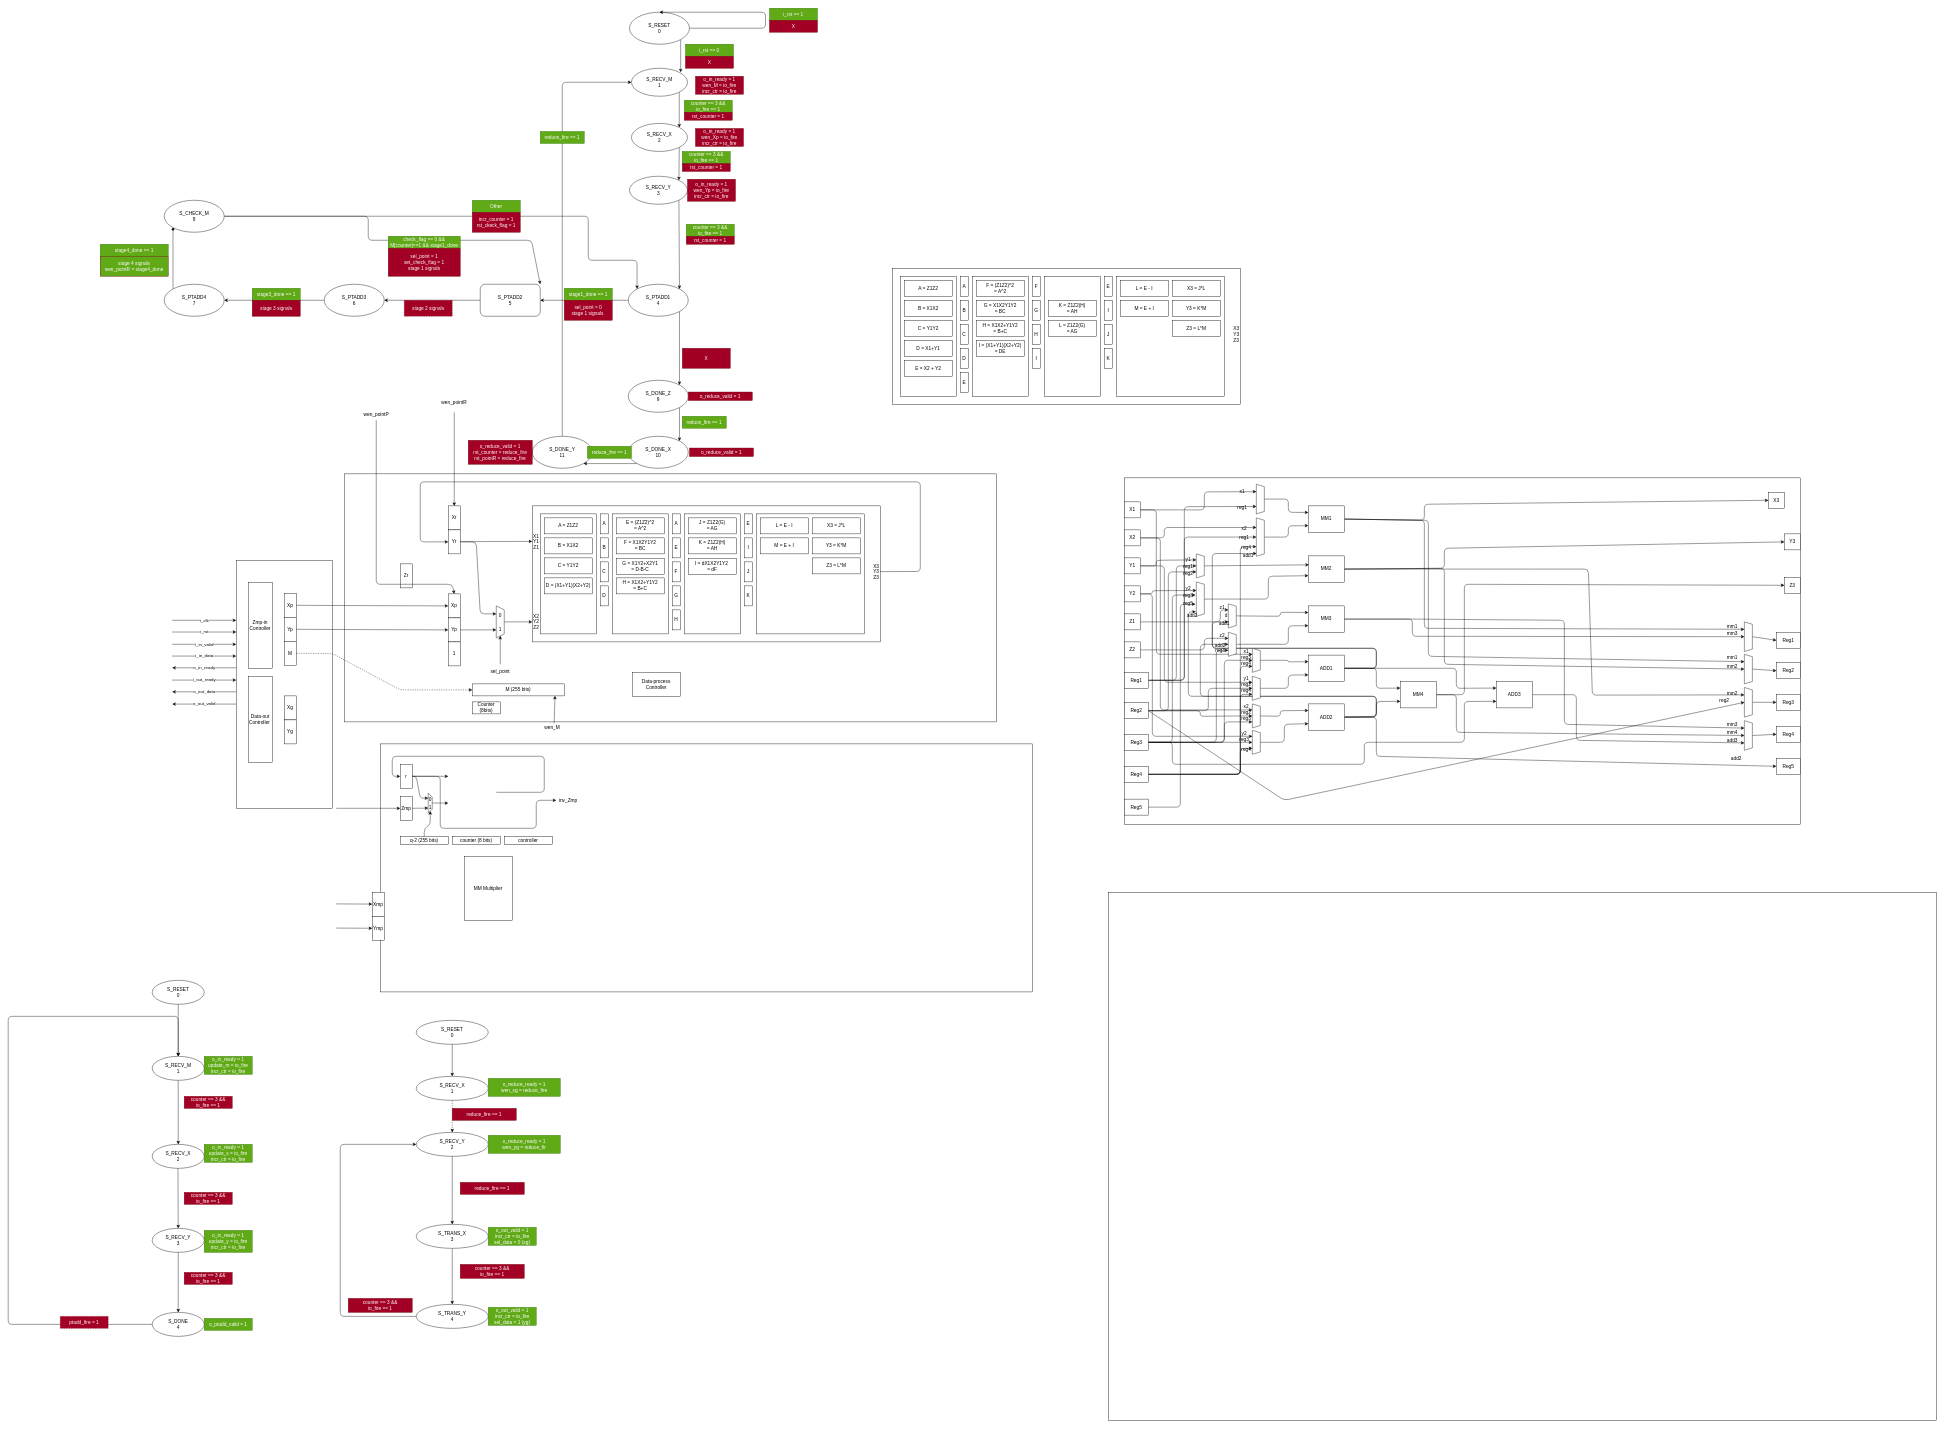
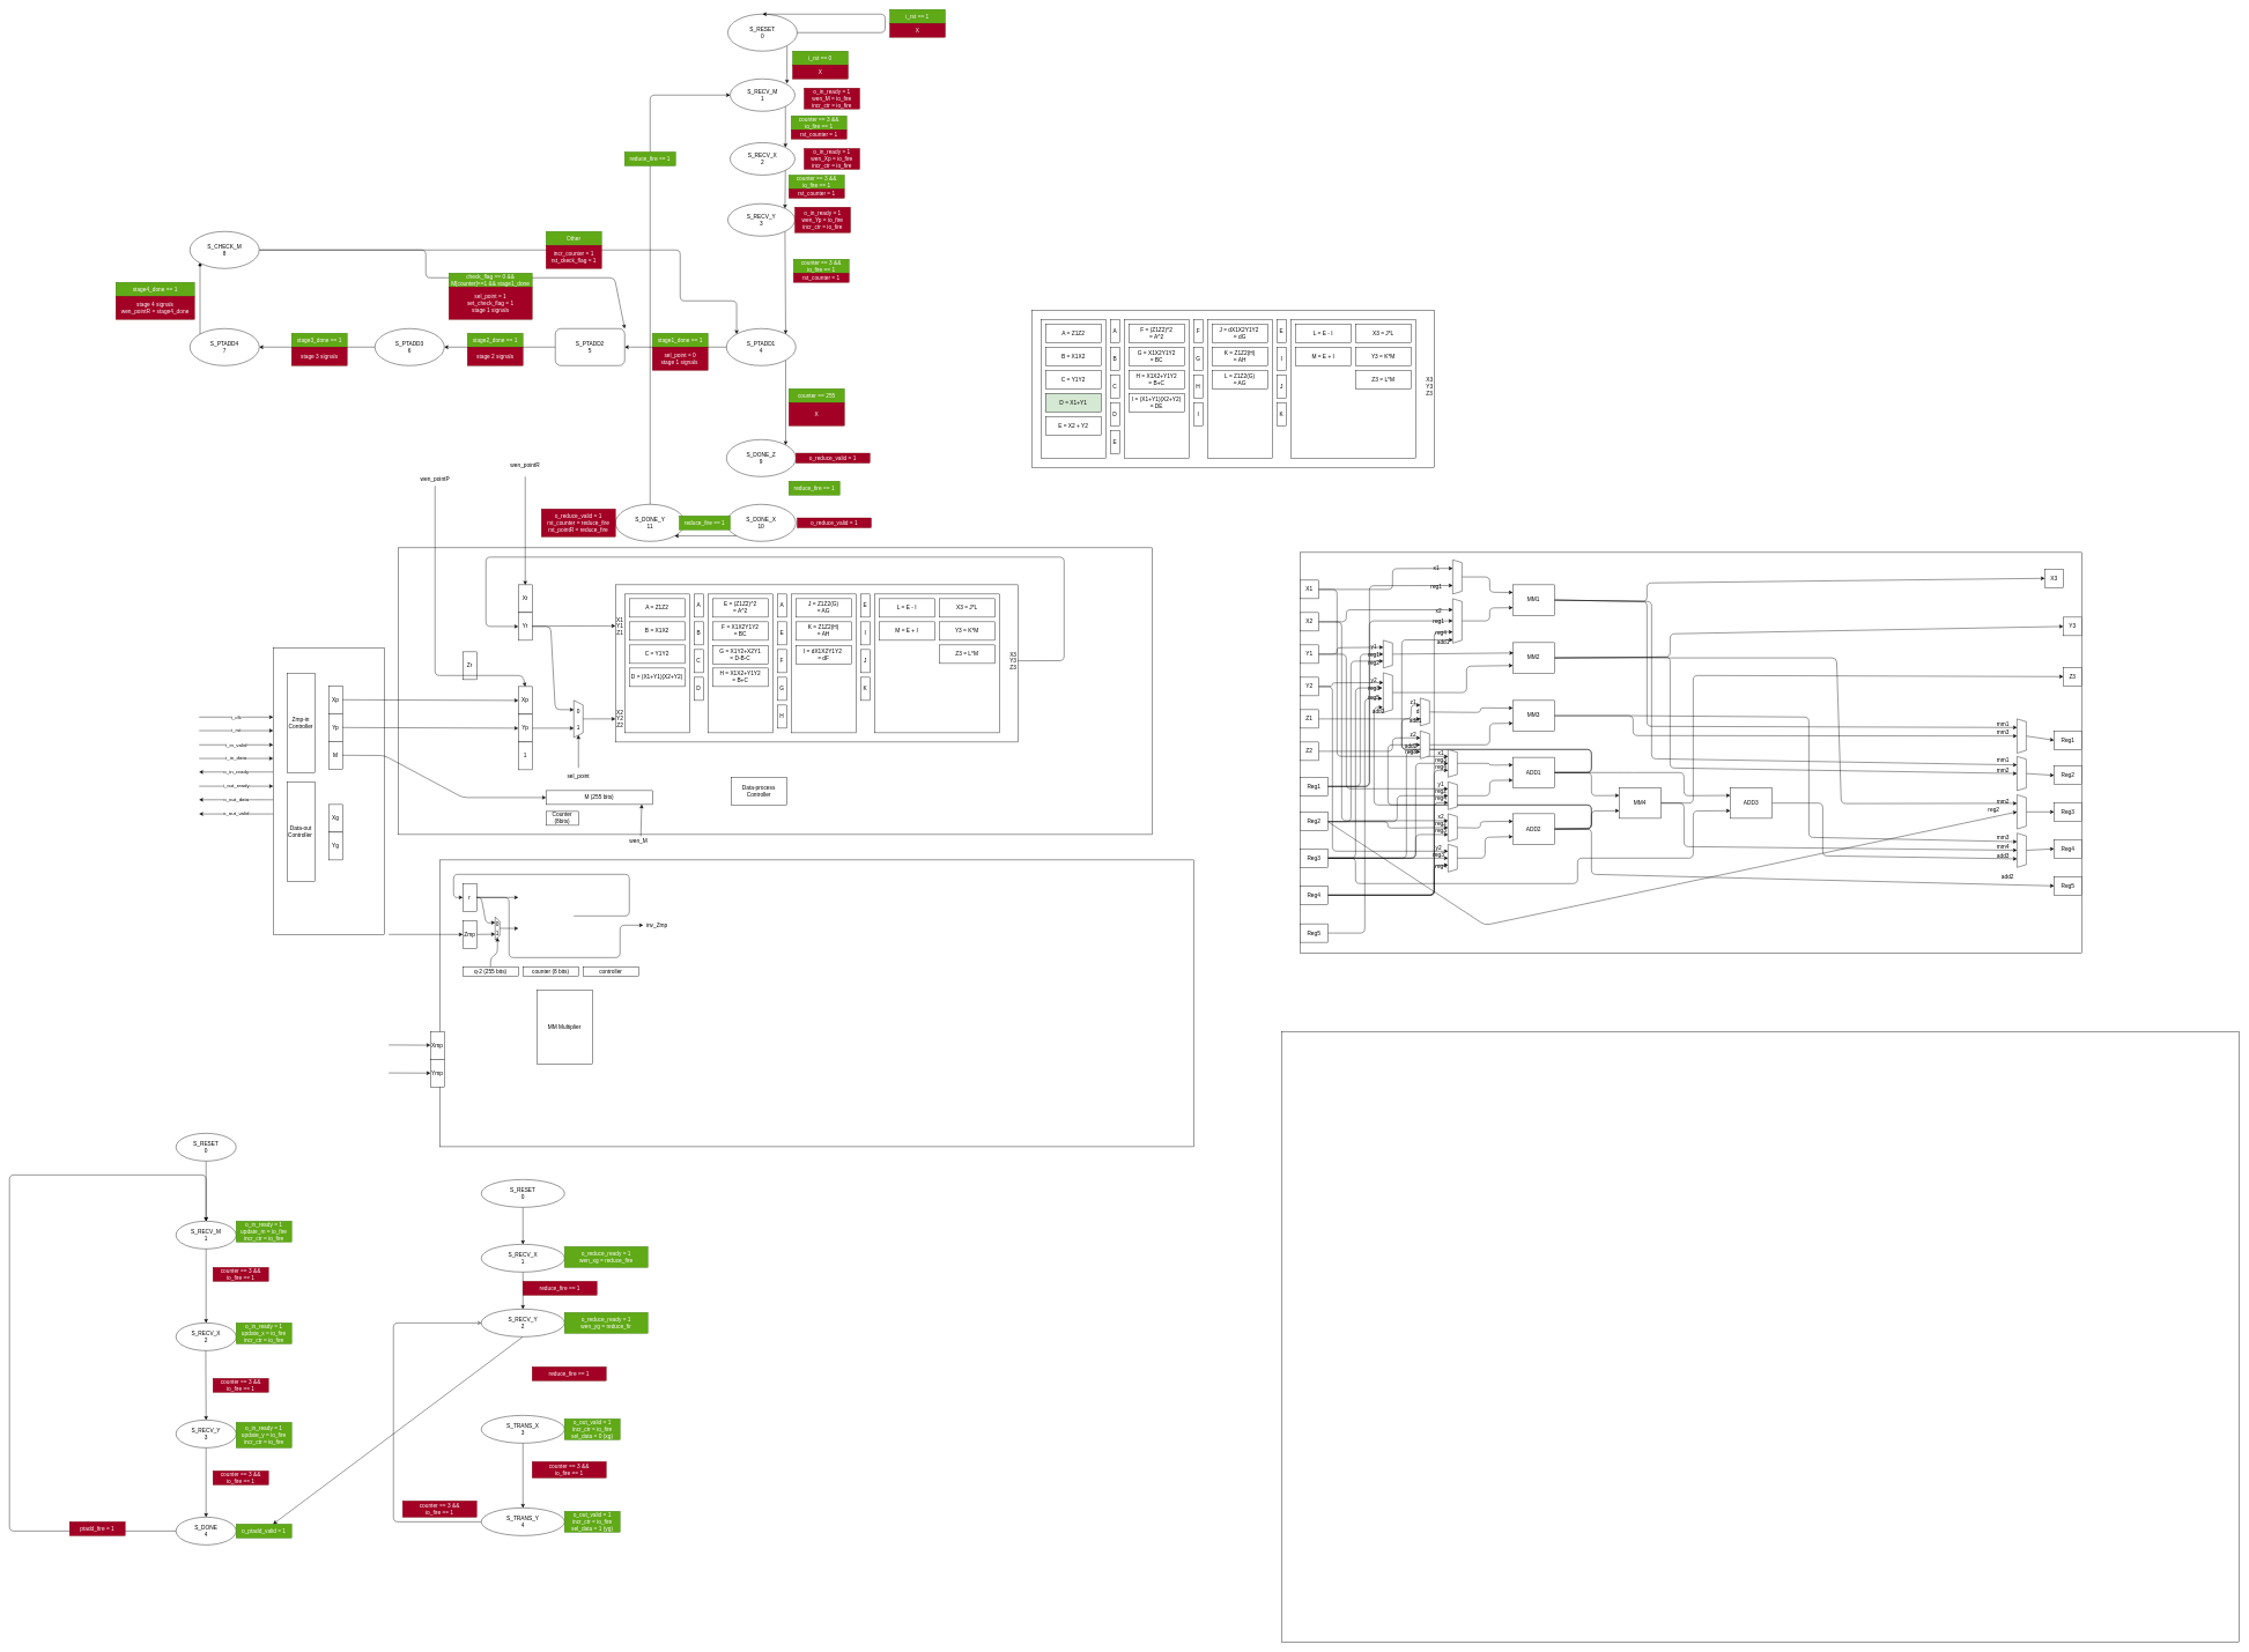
- <mxCell id="341" value="stage 4 signals&lt;br&gt;wen_pointR = stage4_done" style="whiteSpace=wrap;html=1;fillColor=#60a917;fontColor=#ffffff;strokeColor=#6F0000;" parent="1" vertex="1"><mxGeometry x="250" y="640" width="170" height="50" as="geometry" /></mxCell>
+ <mxCell id="341" value="stage 4 signals&lt;br&gt;wen_pointR = stage4_done" style="whiteSpace=wrap;html=1;fillColor=#a20025;fontColor=#ffffff;strokeColor=#6F0000;" parent="1" vertex="1"><mxGeometry x="250" y="640" width="170" height="50" as="geometry" /></mxCell>
+ <mxCell id="145" value="J = dX1X2Y1Y2&amp;nbsp;&lt;br&gt;= dG" style="whiteSpace=wrap;html=1;" parent="1" vertex="1"><mxGeometry x="2620" y="700" width="120" height="40" as="geometry" /></mxCell>
+ <mxCell id="335" value="stage2_done == 1" style="whiteSpace=wrap;html=1;fillColor=#60a917;fontColor=#ffffff;strokeColor=#2D7600;" parent="1" vertex="1"><mxGeometry x="1010" y="720" width="120" height="30" as="geometry" /></mxCell>
- <mxCell id="336" value="stage 2 signals" style="whiteSpace=wrap;html=1;fillColor=#a20025;fontColor=#ffffff;strokeColor=#6F0000;dashed=1;" parent="1" vertex="1"><mxGeometry x="1010" y="750" width="120" height="40" as="geometry" /></mxCell>
+ <mxCell id="336" value="stage 2 signals" style="whiteSpace=wrap;html=1;fillColor=#a20025;fontColor=#ffffff;strokeColor=#6F0000;" parent="1" vertex="1"><mxGeometry x="1010" y="750" width="120" height="40" as="geometry" /></mxCell>
+ <mxCell id="351" value="counter == 255" style="whiteSpace=wrap;html=1;fillColor=#60a917;fontColor=#ffffff;strokeColor=#2D7600;" parent="1" vertex="1"><mxGeometry x="1705" y="840" width="120" height="30" as="geometry" /></mxCell>
- <mxCell id="134" value="D = X1+Y1" style="whiteSpace=wrap;html=1;" parent="1" vertex="1"><mxGeometry x="2260" y="850" width="120" height="40" as="geometry" /></mxCell>
+ <mxCell id="134" value="D = X1+Y1" style="whiteSpace=wrap;html=1;fillColor=#d5e8d4;" parent="1" vertex="1"><mxGeometry x="2260" y="850" width="120" height="40" as="geometry" /></mxCell>
- <mxCell id="349" style="edgeStyle=none;html=1;exitX=1;exitY=1;exitDx=0;exitDy=0;entryX=1;entryY=0;entryDx=0;entryDy=0;" parent="1" source="350" target="376" edge="1"><mxGeometry relative="1" as="geometry" /></mxCell>
- <mxCell id="62" value="" style="edgeStyle=none;orthogonalLoop=1;jettySize=auto;html=1;exitX=1;exitY=0.5;exitDx=0;exitDy=0;entryX=0;entryY=0.5;entryDx=0;entryDy=0;dashed=1;" parent="1" source="59" target="6" edge="1"><mxGeometry width="80" relative="1" as="geometry"><mxPoint x="910" y="1870" as="sourcePoint" /><mxPoint x="990" y="1870" as="targetPoint" /><Array as="points"><mxPoint y="1633" x="830" /><mxPoint x="1000" y="1724" /></Array></mxGeometry></mxCell>
+ <mxCell id="62" value="" style="edgeStyle=none;orthogonalLoop=1;jettySize=auto;html=1;exitX=1;exitY=0.5;exitDx=0;exitDy=0;entryX=0;entryY=0.5;entryDx=0;entryDy=0;" parent="1" source="59" target="6" edge="1"><mxGeometry width="80" relative="1" as="geometry"><mxPoint x="910" y="1870" as="sourcePoint" /><mxPoint x="990" y="1870" as="targetPoint" /><Array as="points"><mxPoint y="1633" x="830" /><mxPoint x="1000" y="1724" /></Array></mxGeometry></mxCell>
- <mxCell id="355" style="edgeStyle=none;html=1;exitX=0.5;exitY=1;exitDx=0;exitDy=0;entryX=0.5;entryY=0;entryDx=0;entryDy=0;dashed=1;" parent="1" source="356" target="189" edge="1"><mxGeometry relative="1" as="geometry" /></mxCell>
+ <mxCell id="355" style="edgeStyle=none;html=1;exitX=0.5;exitY=1;exitDx=0;exitDy=0;entryX=0.5;entryY=0;entryDx=0;entryDy=0;" parent="1" source="356" target="189" edge="1"><mxGeometry relative="1" as="geometry" /></mxCell>
- <mxCell id="185" style="edgeStyle=none;html=1;exitX=0;exitY=0.5;exitDx=0;exitDy=0;entryX=0;entryY=0.5;entryDx=0;entryDy=0;" parent="1" source="186" target="189" edge="1"><mxGeometry relative="1" as="geometry"><Array as="points"><mxPoint x="850" y="3290" /><mxPoint x="850" y="2860" /></Array></mxGeometry></mxCell>
+ <mxCell id="185" style="edgeStyle=none;html=1;exitX=0;exitY=0.5;exitDx=0;exitDy=0;entryX=0;entryY=0.5;entryDx=0;entryDy=0;endArrow=open;" parent="1" source="186" target="189" edge="1"><mxGeometry relative="1" as="geometry"><Array as="points"><mxPoint x="850" y="3290" /><mxPoint x="850" y="2860" /></Array></mxGeometry></mxCell>
- <mxCell id="188" style="edgeStyle=none;html=1;exitX=0.5;exitY=1;exitDx=0;exitDy=0;entryX=0.5;entryY=0;entryDx=0;entryDy=0;" parent="1" source="189" target="184" edge="1"><mxGeometry relative="1" as="geometry" /></mxCell>
+ <mxCell id="188" style="edgeStyle=none;html=1;exitX=0.5;exitY=1;exitDx=0;exitDy=0;" parent="1" source="189" target="179" edge="1"><mxGeometry relative="1" as="geometry" /></mxCell>
- <mxCell id="180" value="ptadd_fire = 1" style="whiteSpace=wrap;html=1;fillColor=#a20025;fontColor=#ffffff;strokeColor=#6F0000;dashed=1;" parent="1" vertex="1"><mxGeometry x="150" y="3290" width="120" height="30" as="geometry" /></mxCell>
+ <mxCell id="180" value="ptadd_fire = 1" style="whiteSpace=wrap;html=1;fillColor=#a20025;fontColor=#ffffff;strokeColor=#6F0000;" parent="1" vertex="1"><mxGeometry x="150" y="3290" width="120" height="30" as="geometry" /></mxCell>
